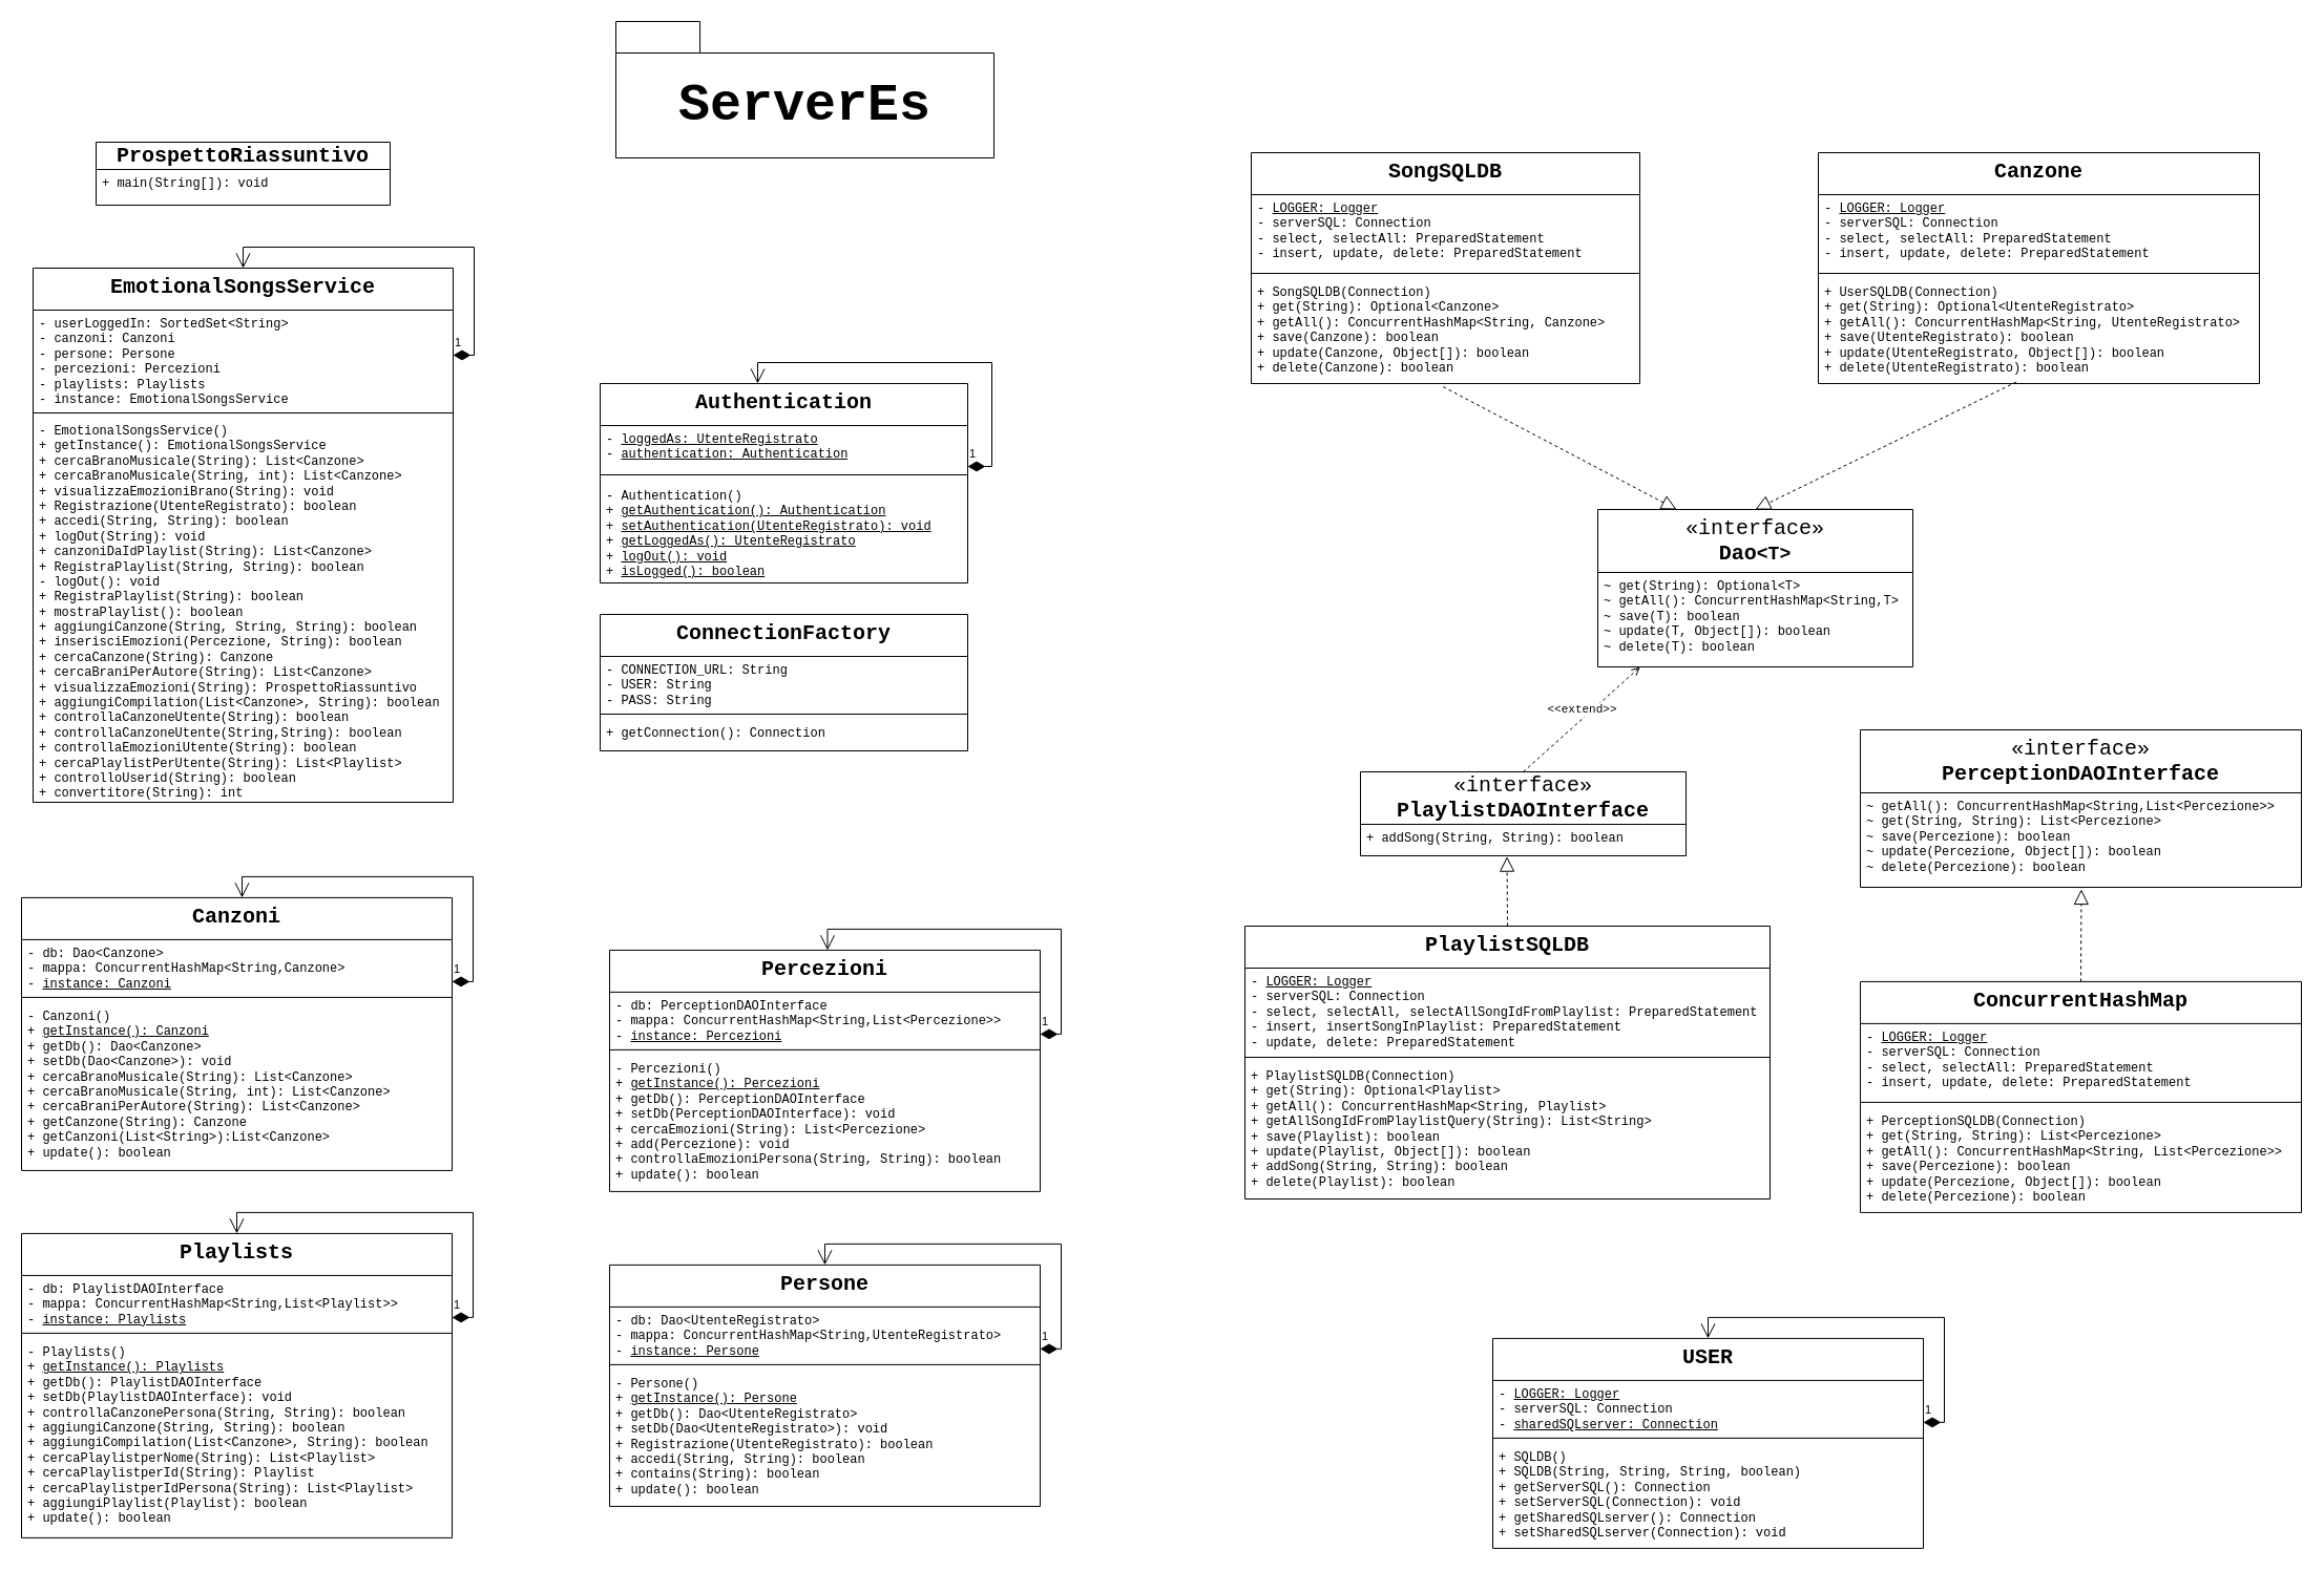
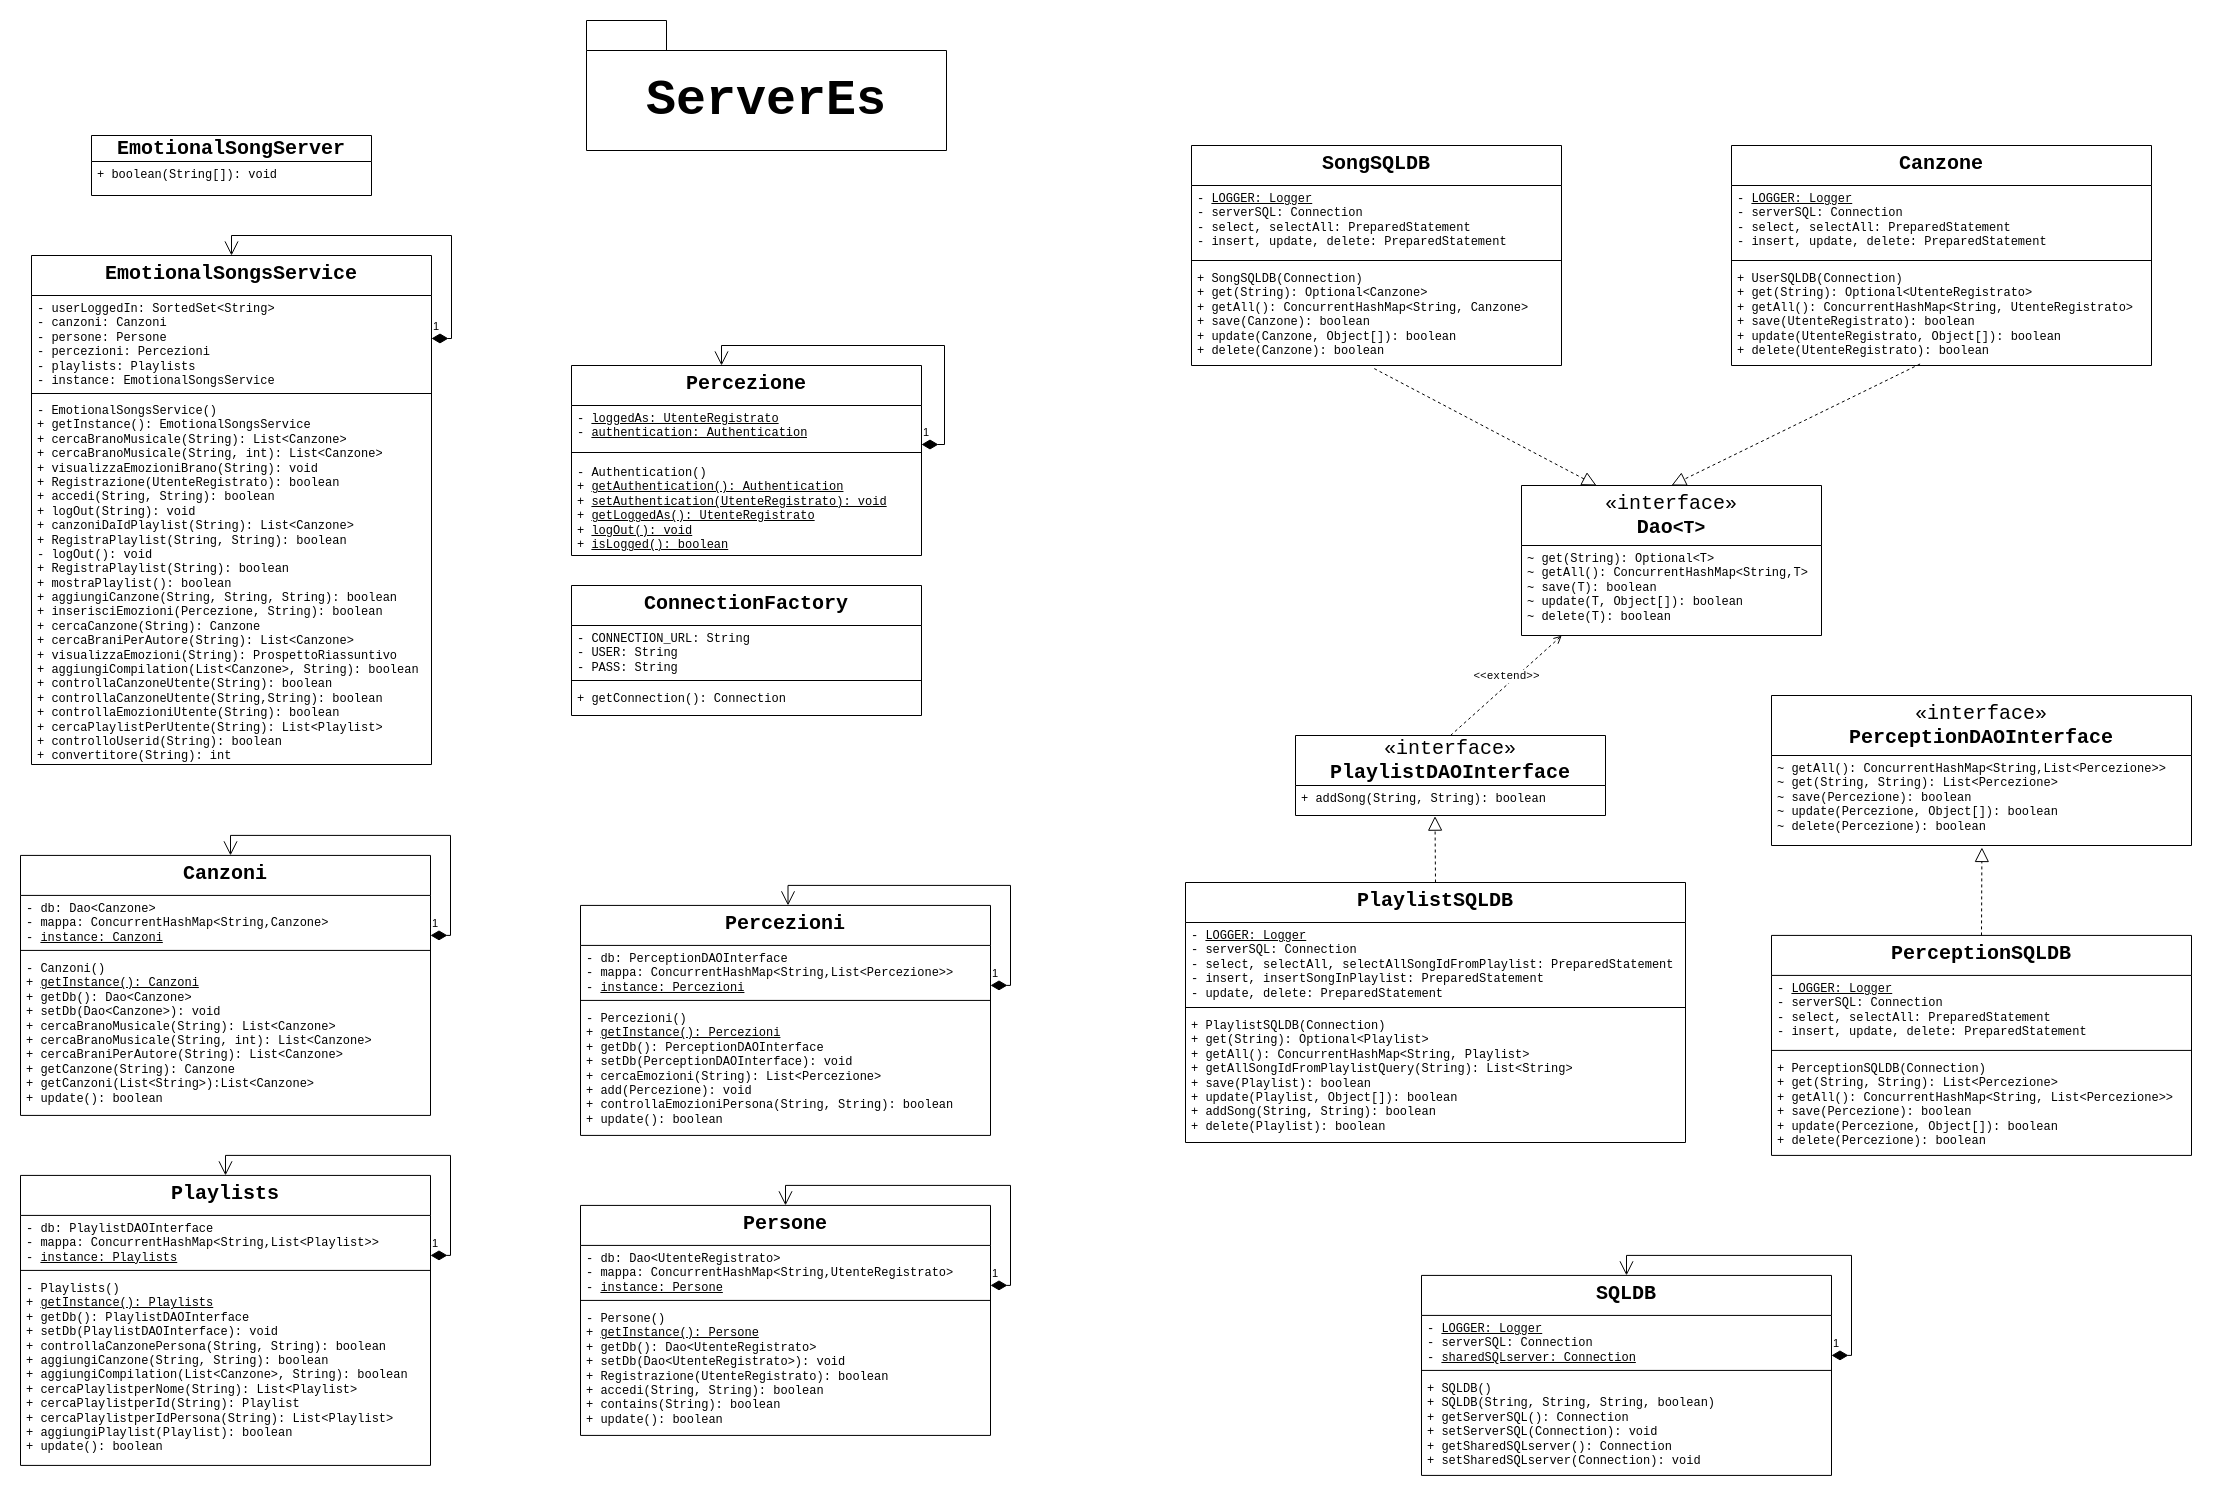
- <mxCell id="2" value="&lt;font style=&quot;font-size: 20px;&quot;&gt;&lt;b&gt;ProspettoRiassuntivo&lt;/b&gt;&lt;/font&gt;" style="swimlane;fontStyle=0;childLayout=stackLayout;horizontal=1;startSize=26;fillColor=none;horizontalStack=0;resizeParent=1;resizeParentMax=0;resizeLast=0;collapsible=1;marginBottom=0;whiteSpace=wrap;html=1;fontFamily=Courier New;labelBackgroundColor=#FFFFFF;fontColor=#000000;" parent="1" vertex="1"><mxGeometry x="91" y="135" width="280" height="60" as="geometry" /></mxCell>
+ <mxCell id="2" value="&lt;font style=&quot;font-size: 20px;&quot;&gt;&lt;b&gt;EmotionalSongServer&lt;/b&gt;&lt;/font&gt;" style="swimlane;fontStyle=0;childLayout=stackLayout;horizontal=1;startSize=26;fillColor=none;horizontalStack=0;resizeParent=1;resizeParentMax=0;resizeLast=0;collapsible=1;marginBottom=0;whiteSpace=wrap;html=1;fontFamily=Courier New;labelBackgroundColor=#FFFFFF;fontColor=#000000;" parent="1" vertex="1"><mxGeometry x="91" y="135" width="280" height="60" as="geometry" /></mxCell>
- <mxCell id="3" value="+ main(String[]): void" style="text;strokeColor=none;fillColor=none;align=left;verticalAlign=top;spacingLeft=4;spacingRight=4;overflow=hidden;rotatable=0;points=[[0,0.5],[1,0.5]];portConstraint=eastwest;whiteSpace=wrap;html=1;fontFamily=Courier New;labelBackgroundColor=#FFFFFF;fontColor=#000000;" parent="2" vertex="1"><mxGeometry y="26" width="280" height="34" as="geometry" /></mxCell>
+ <mxCell id="3" value="+ boolean(String[]): void" style="text;strokeColor=none;fillColor=none;align=left;verticalAlign=top;spacingLeft=4;spacingRight=4;overflow=hidden;rotatable=0;points=[[0,0.5],[1,0.5]];portConstraint=eastwest;whiteSpace=wrap;html=1;fontFamily=Courier New;labelBackgroundColor=#FFFFFF;fontColor=#000000;" parent="2" vertex="1"><mxGeometry y="26" width="280" height="34" as="geometry" /></mxCell>
- <mxCell id="8" value="&lt;font style=&quot;font-size: 20px;&quot;&gt;Authentication&lt;/font&gt;" style="swimlane;fontStyle=1;align=center;verticalAlign=top;childLayout=stackLayout;horizontal=1;startSize=40;horizontalStack=0;resizeParent=1;resizeParentMax=0;resizeLast=0;collapsible=1;marginBottom=0;whiteSpace=wrap;html=1;fontFamily=Courier New;labelBackgroundColor=#FFFFFF;fontColor=#000000;" parent="1" vertex="1"><mxGeometry x="571" y="365" width="350" height="190" as="geometry" /></mxCell>
+ <mxCell id="8" value="&lt;font style=&quot;font-size: 20px;&quot;&gt;Percezione&lt;/font&gt;" style="swimlane;fontStyle=1;align=center;verticalAlign=top;childLayout=stackLayout;horizontal=1;startSize=40;horizontalStack=0;resizeParent=1;resizeParentMax=0;resizeLast=0;collapsible=1;marginBottom=0;whiteSpace=wrap;html=1;fontFamily=Courier New;labelBackgroundColor=#FFFFFF;fontColor=#000000;" parent="1" vertex="1"><mxGeometry x="571" y="365" width="350" height="190" as="geometry" /></mxCell>
- <mxCell id="66" value="&lt;font style=&quot;font-size: 20px;&quot;&gt;ConcurrentHashMap&lt;/font&gt;" style="swimlane;fontStyle=1;align=center;verticalAlign=top;childLayout=stackLayout;horizontal=1;startSize=40;horizontalStack=0;resizeParent=1;resizeParentMax=0;resizeLast=0;collapsible=1;marginBottom=0;whiteSpace=wrap;html=1;fontFamily=Courier New;labelBackgroundColor=#FFFFFF;fontColor=#000000;" vertex="1" parent="1"><mxGeometry x="1771" y="934.91" width="420" height="220" as="geometry" /></mxCell>
+ <mxCell id="66" value="&lt;font style=&quot;font-size: 20px;&quot;&gt;PerceptionSQLDB&lt;/font&gt;" style="swimlane;fontStyle=1;align=center;verticalAlign=top;childLayout=stackLayout;horizontal=1;startSize=40;horizontalStack=0;resizeParent=1;resizeParentMax=0;resizeLast=0;collapsible=1;marginBottom=0;whiteSpace=wrap;html=1;fontFamily=Courier New;labelBackgroundColor=#FFFFFF;fontColor=#000000;" vertex="1" parent="1"><mxGeometry x="1771" y="934.91" width="420" height="220" as="geometry" /></mxCell>
- <mxCell id="46" value="&lt;font style=&quot;font-size: 20px;&quot;&gt;USER&lt;/font&gt;" style="swimlane;fontStyle=1;align=center;verticalAlign=top;childLayout=stackLayout;horizontal=1;startSize=40;horizontalStack=0;resizeParent=1;resizeParentMax=0;resizeLast=0;collapsible=1;marginBottom=0;whiteSpace=wrap;html=1;fontFamily=Courier New;labelBackgroundColor=#FFFFFF;fontColor=#000000;" vertex="1" parent="1"><mxGeometry x="1421" y="1274.91" width="410" height="200" as="geometry" /></mxCell>
+ <mxCell id="46" value="&lt;font style=&quot;font-size: 20px;&quot;&gt;SQLDB&lt;/font&gt;" style="swimlane;fontStyle=1;align=center;verticalAlign=top;childLayout=stackLayout;horizontal=1;startSize=40;horizontalStack=0;resizeParent=1;resizeParentMax=0;resizeLast=0;collapsible=1;marginBottom=0;whiteSpace=wrap;html=1;fontFamily=Courier New;labelBackgroundColor=#FFFFFF;fontColor=#000000;" vertex="1" parent="1"><mxGeometry x="1421" y="1274.91" width="410" height="200" as="geometry" /></mxCell>
